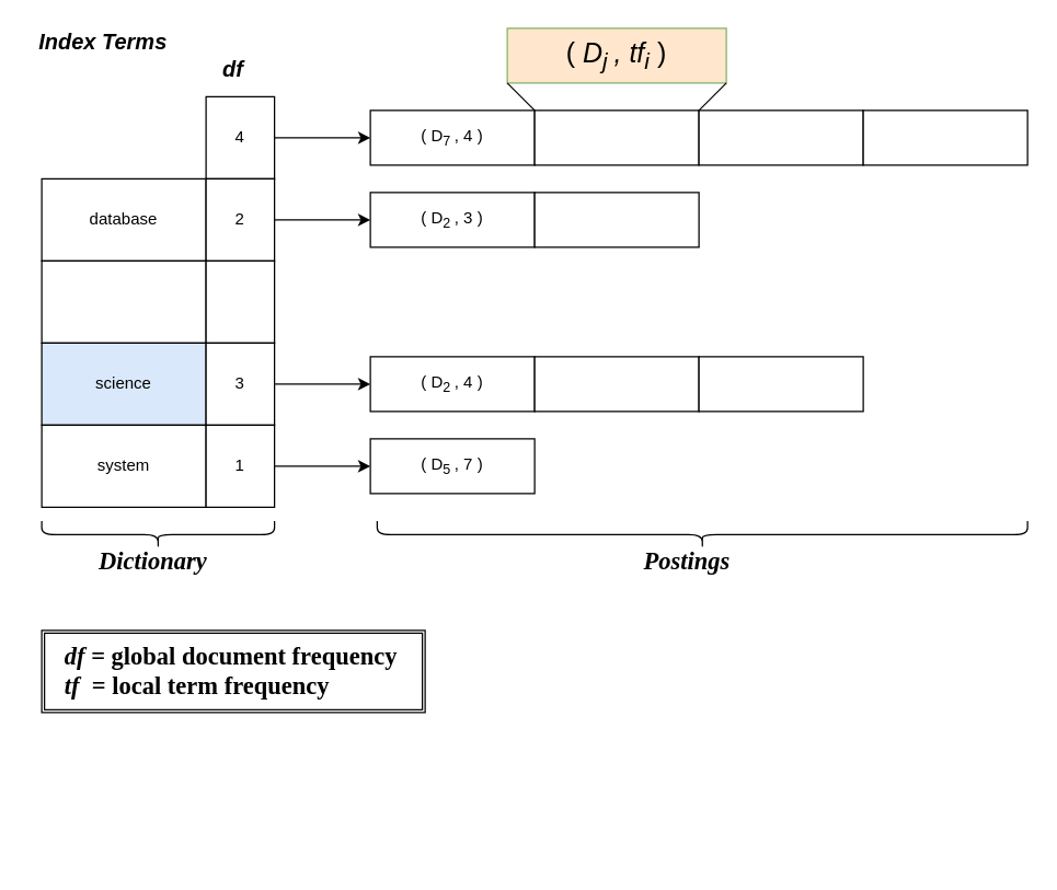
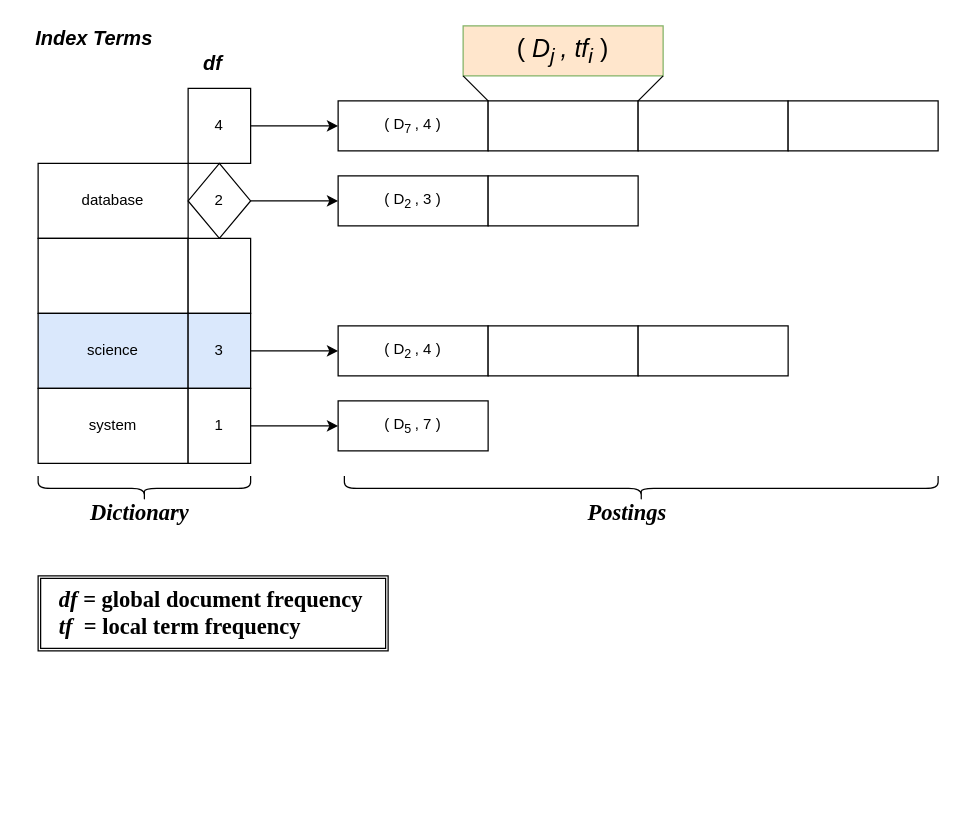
- <mxCell id="7" value="2" style="rounded=0;whiteSpace=wrap;html=1;" parent="1" vertex="1"><mxGeometry x="150" y="130" width="50" height="60" as="geometry" /></mxCell>
+ <mxCell id="7" value="2" style="rhombus;whiteSpace=wrap;html=1;" parent="1" vertex="1"><mxGeometry x="150" y="130" width="50" height="60" as="geometry" /></mxCell>
- <mxCell id="12" value="3" style="rounded=0;whiteSpace=wrap;html=1;" parent="1" vertex="1"><mxGeometry x="150" y="250" width="50" height="60" as="geometry" /></mxCell>
+ <mxCell id="12" value="3" style="rounded=0;whiteSpace=wrap;html=1;fillColor=#dae8fc;" parent="1" vertex="1"><mxGeometry x="150" y="250" width="50" height="60" as="geometry" /></mxCell>
